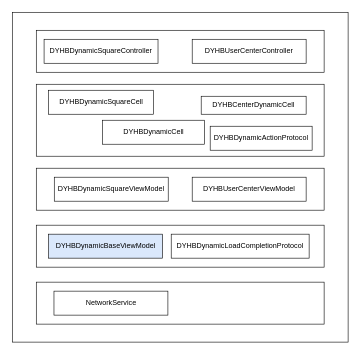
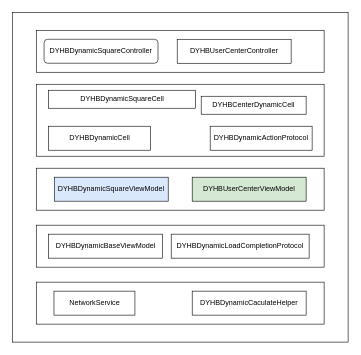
- <mxCell id="14" value="DYHBDynamicSquareController" style="rounded=0;whiteSpace=wrap;html=1;" parent="1" vertex="1"><mxGeometry x="73" y="65" width="190" height="40" as="geometry" /></mxCell>
+ <mxCell id="14" value="DYHBDynamicSquareController" style="whiteSpace=wrap;html=1;rounded=1;" parent="1" vertex="1"><mxGeometry x="73" y="65" width="190" height="40" as="geometry" /></mxCell>
- <mxCell id="15" value="DYHBUserCenterController" style="rounded=0;whiteSpace=wrap;html=1;" parent="1" vertex="1"><mxGeometry x="320" y="65" width="190" height="40" as="geometry" /></mxCell>
+ <mxCell id="15" value="DYHBUserCenterController" style="rounded=0;whiteSpace=wrap;html=1;" parent="1" vertex="1"><mxGeometry x="295" y="65" width="190" height="40" as="geometry" /></mxCell>
- <mxCell id="18" value="DYHBDynamicSquareCell" style="rounded=0;whiteSpace=wrap;html=1;" parent="1" vertex="1"><mxGeometry x="80.5" y="150" width="175" height="40" as="geometry" /></mxCell>
+ <mxCell id="18" value="DYHBDynamicSquareCell" style="rounded=0;whiteSpace=wrap;html=1;" parent="1" vertex="1"><mxGeometry x="80.5" y="150" width="245" height="30" as="geometry" /></mxCell>
- <mxCell id="17" value="DYHBDynamicCell" style="rounded=0;whiteSpace=wrap;html=1;" parent="1" vertex="1"><mxGeometry x="170.5" y="200" width="170" height="40" as="geometry" /></mxCell>
+ <mxCell id="17" value="DYHBDynamicCell" style="rounded=0;whiteSpace=wrap;html=1;" parent="1" vertex="1"><mxGeometry x="80.5" y="210" width="170" height="40" as="geometry" /></mxCell>
- <mxCell id="11" value="DYHBDynamicSquareViewModel" style="rounded=0;whiteSpace=wrap;html=1;" parent="1" vertex="1"><mxGeometry x="90" y="295" width="190" height="40" as="geometry" /></mxCell>
+ <mxCell id="11" value="DYHBDynamicSquareViewModel" style="rounded=0;whiteSpace=wrap;html=1;fillColor=#dae8fc;" parent="1" vertex="1"><mxGeometry x="90" y="295" width="190" height="40" as="geometry" /></mxCell>
- <mxCell id="12" value="DYHBUserCenterViewModel" style="rounded=0;whiteSpace=wrap;html=1;" parent="1" vertex="1"><mxGeometry x="320" y="295" width="190" height="40" as="geometry" /></mxCell>
+ <mxCell id="12" value="DYHBUserCenterViewModel" style="rounded=0;whiteSpace=wrap;html=1;fillColor=#d5e8d4;" parent="1" vertex="1"><mxGeometry x="320" y="295" width="190" height="40" as="geometry" /></mxCell>
- <mxCell id="5" value="DYHBDynamicBaseViewModel" style="rounded=0;whiteSpace=wrap;html=1;fillColor=#dae8fc;" parent="1" vertex="1"><mxGeometry x="80.5" y="390" width="190" height="40" as="geometry" /></mxCell>
+ <mxCell id="5" value="DYHBDynamicBaseViewModel" style="rounded=0;whiteSpace=wrap;html=1;" parent="1" vertex="1"><mxGeometry x="80.5" y="390" width="190" height="40" as="geometry" /></mxCell>
- <mxCell id="8" value="NetworkService" style="rounded=0;whiteSpace=wrap;html=1;" parent="1" vertex="1"><mxGeometry x="89.5" y="485" width="190" height="40" as="geometry" /></mxCell>
+ <mxCell id="8" value="NetworkService" style="rounded=0;whiteSpace=wrap;html=1;" parent="1" vertex="1"><mxGeometry x="89.5" y="485" width="135" height="40" as="geometry" /></mxCell>
+ <mxCell id="9" value="DYHBDynamicCaculateHelper" style="rounded=0;whiteSpace=wrap;html=1;" parent="1" vertex="1"><mxGeometry x="320" y="485" width="190" height="40" as="geometry" /></mxCell>
